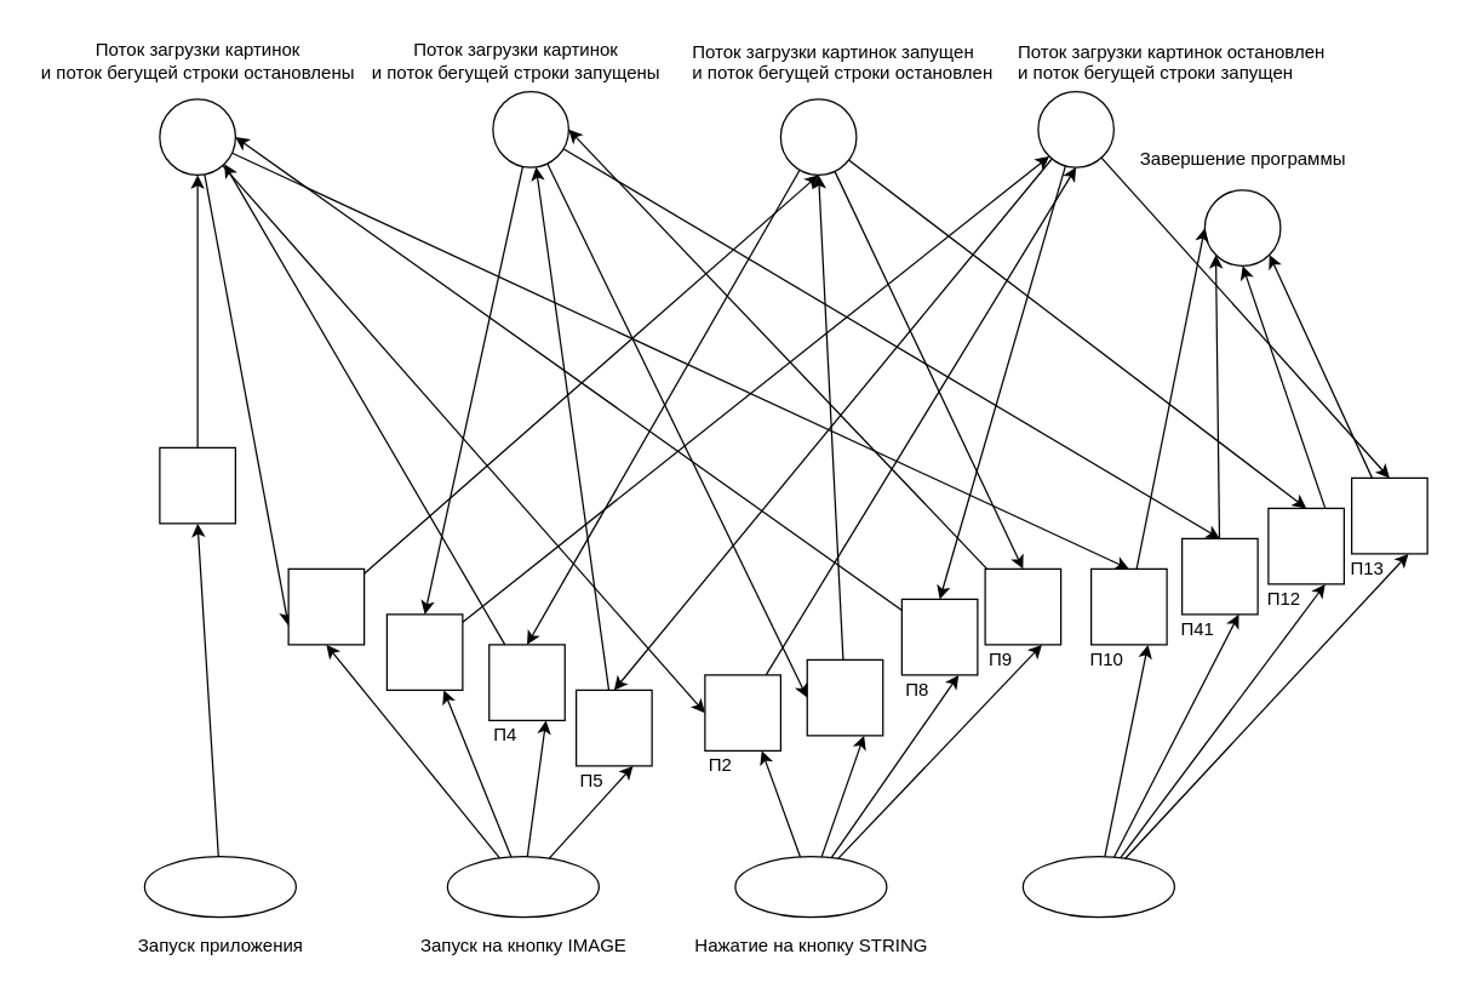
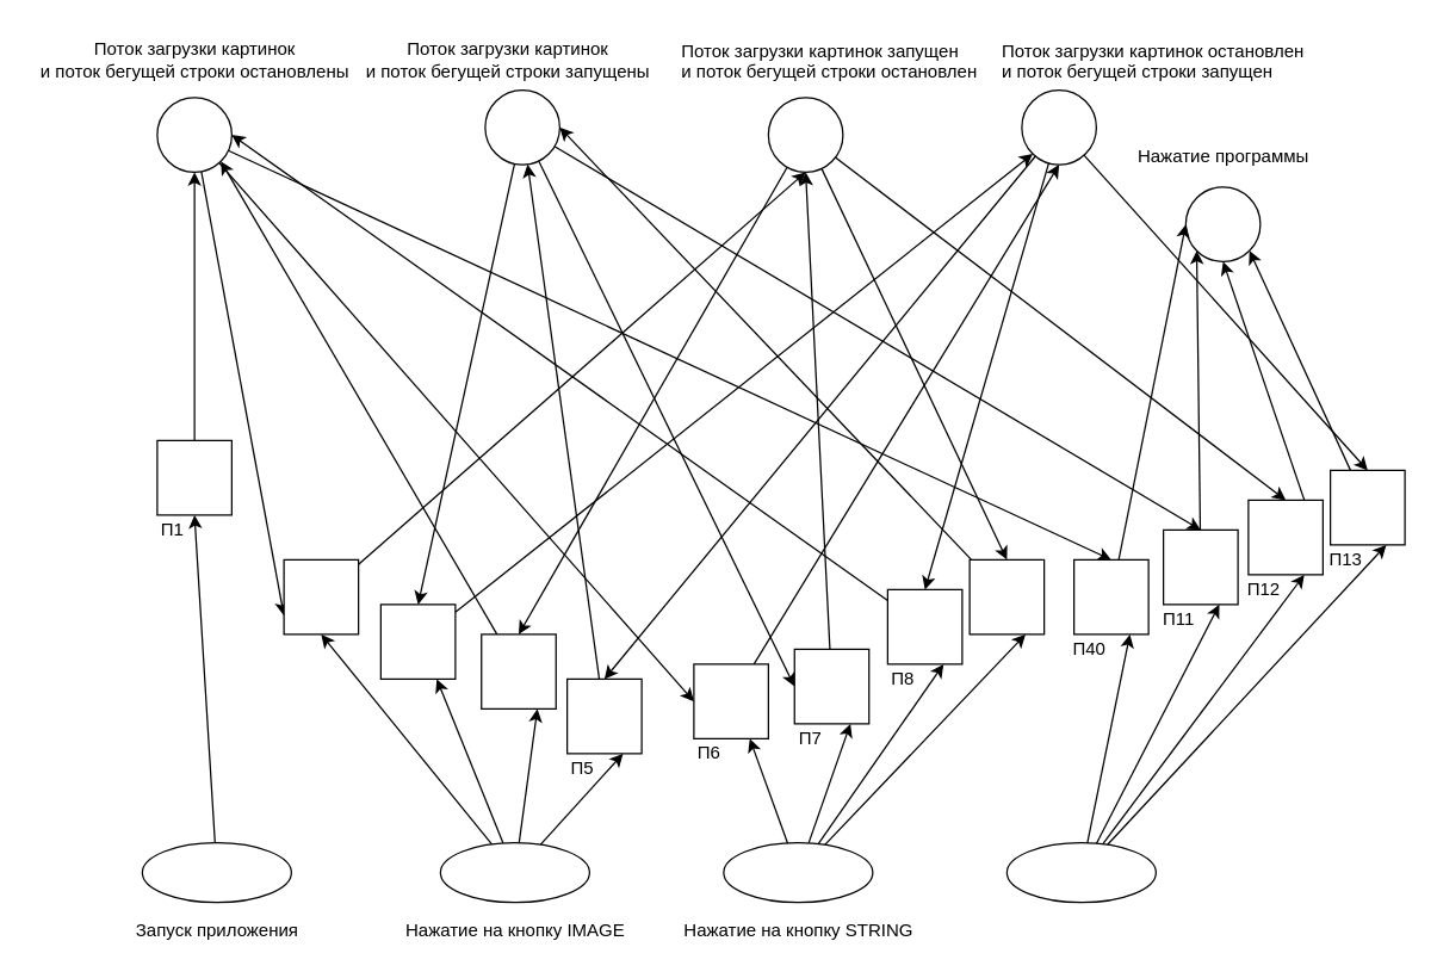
- <mxCell id="77" value="Завершение программы" style="text;html=1;align=center;verticalAlign=middle;resizable=0;points=[];;autosize=1;" vertex="1" parent="1"><mxGeometry x="745" y="95" width="150" height="20" as="geometry" /></mxCell>
+ <mxCell id="77" value="Нажатие программы" style="text;html=1;align=center;verticalAlign=middle;resizable=0;points=[];;autosize=1;" vertex="1" parent="1"><mxGeometry x="745" y="95" width="150" height="20" as="geometry" /></mxCell>
+ <mxCell id="41" value="П1" style="text;html=1;align=center;verticalAlign=middle;resizable=0;points=[];;autosize=1;" vertex="1" parent="39"><mxGeometry y="50" width="30" height="20" as="geometry" /></mxCell>
- <mxCell id="83" value="П41" style="text;html=1;align=center;verticalAlign=middle;resizable=0;points=[];;autosize=1;" vertex="1" parent="81"><mxGeometry x="-5" y="50" width="40" height="20" as="geometry" /></mxCell>
+ <mxCell id="83" value="П11" style="text;html=1;align=center;verticalAlign=middle;resizable=0;points=[];;autosize=1;" vertex="1" parent="81"><mxGeometry x="-5" y="50" width="40" height="20" as="geometry" /></mxCell>
- <mxCell id="67" value="П9" style="text;html=1;align=center;verticalAlign=middle;resizable=0;points=[];;autosize=1;" vertex="1" parent="65"><mxGeometry y="50" width="30" height="20" as="geometry" /></mxCell>
- <mxCell id="80" value="П10" style="text;html=1;align=center;verticalAlign=middle;resizable=0;points=[];;autosize=1;" vertex="1" parent="78"><mxGeometry x="-5" y="50" width="40" height="20" as="geometry" /></mxCell>
+ <mxCell id="80" value="П40" style="text;html=1;align=center;verticalAlign=middle;resizable=0;points=[];;autosize=1;" vertex="1" parent="78"><mxGeometry x="-5" y="50" width="40" height="20" as="geometry" /></mxCell>
- <mxCell id="46" value="П4" style="text;html=1;align=center;verticalAlign=middle;resizable=0;points=[];;autosize=1;" vertex="1" parent="44"><mxGeometry y="50" width="30" height="20" as="geometry" /></mxCell>
+ <mxCell id="61" value="П7" style="text;html=1;align=center;verticalAlign=middle;resizable=0;points=[];;autosize=1;" vertex="1" parent="59"><mxGeometry y="50" width="30" height="20" as="geometry" /></mxCell>
- <mxCell id="58" value="П2" style="text;html=1;align=center;verticalAlign=middle;resizable=0;points=[];;autosize=1;" vertex="1" parent="56"><mxGeometry y="50" width="30" height="20" as="geometry" /></mxCell>
+ <mxCell id="58" value="П6" style="text;html=1;align=center;verticalAlign=middle;resizable=0;points=[];;autosize=1;" vertex="1" parent="56"><mxGeometry y="50" width="30" height="20" as="geometry" /></mxCell>
- <mxCell id="4" value="Запуск на кнопку IMAGE" style="text;html=1;align=center;verticalAlign=middle;resizable=0;points=[];;autosize=1;" vertex="1" parent="2"><mxGeometry y="49" width="160" height="20" as="geometry" /></mxCell>
+ <mxCell id="4" value="Нажатие на кнопку IMAGE" style="text;html=1;align=center;verticalAlign=middle;resizable=0;points=[];;autosize=1;" vertex="1" parent="2"><mxGeometry y="49" width="160" height="20" as="geometry" /></mxCell>
